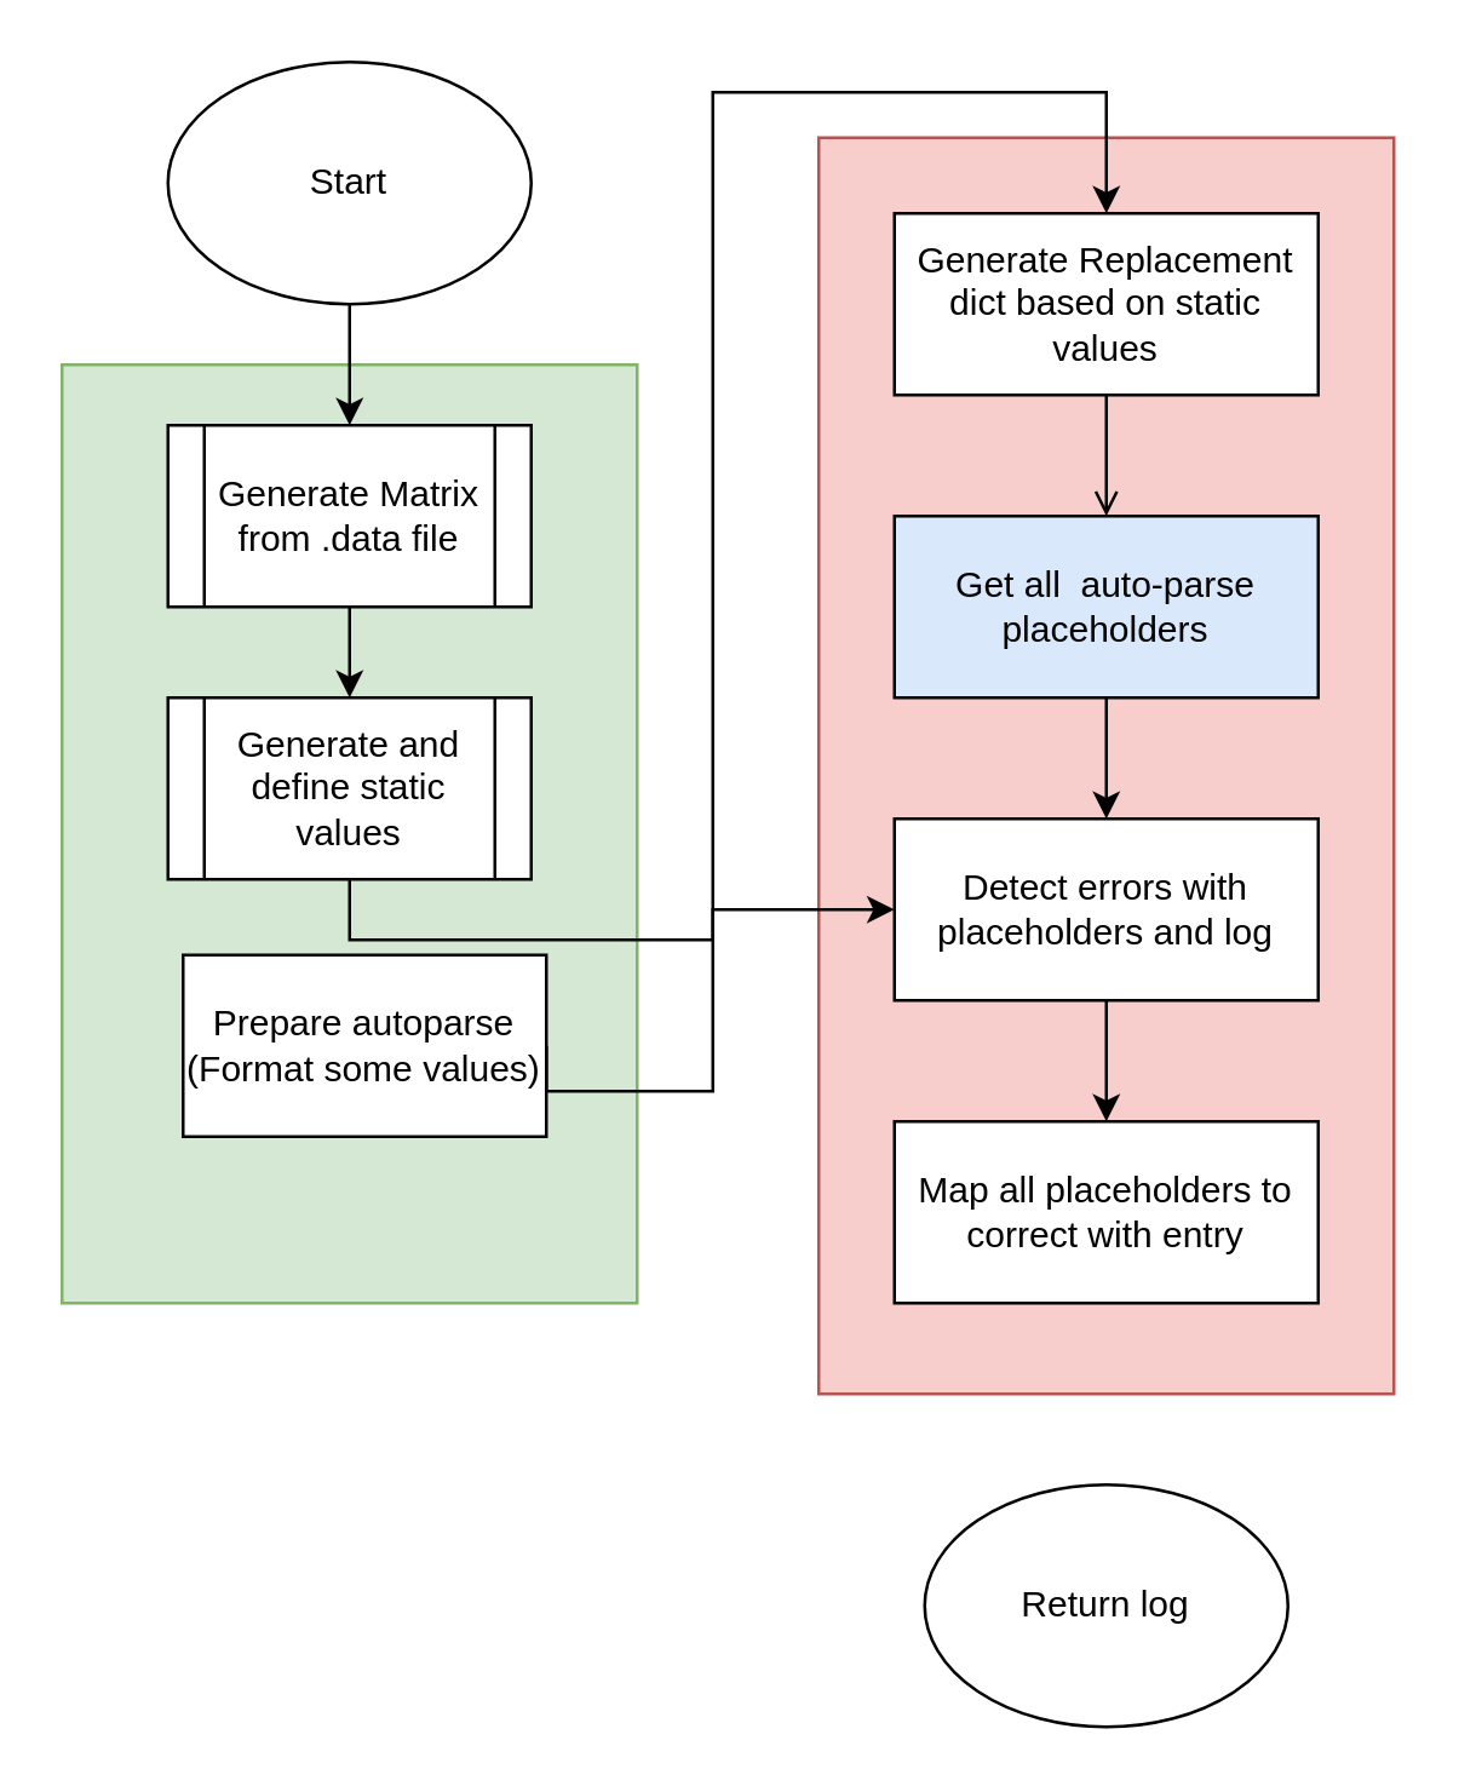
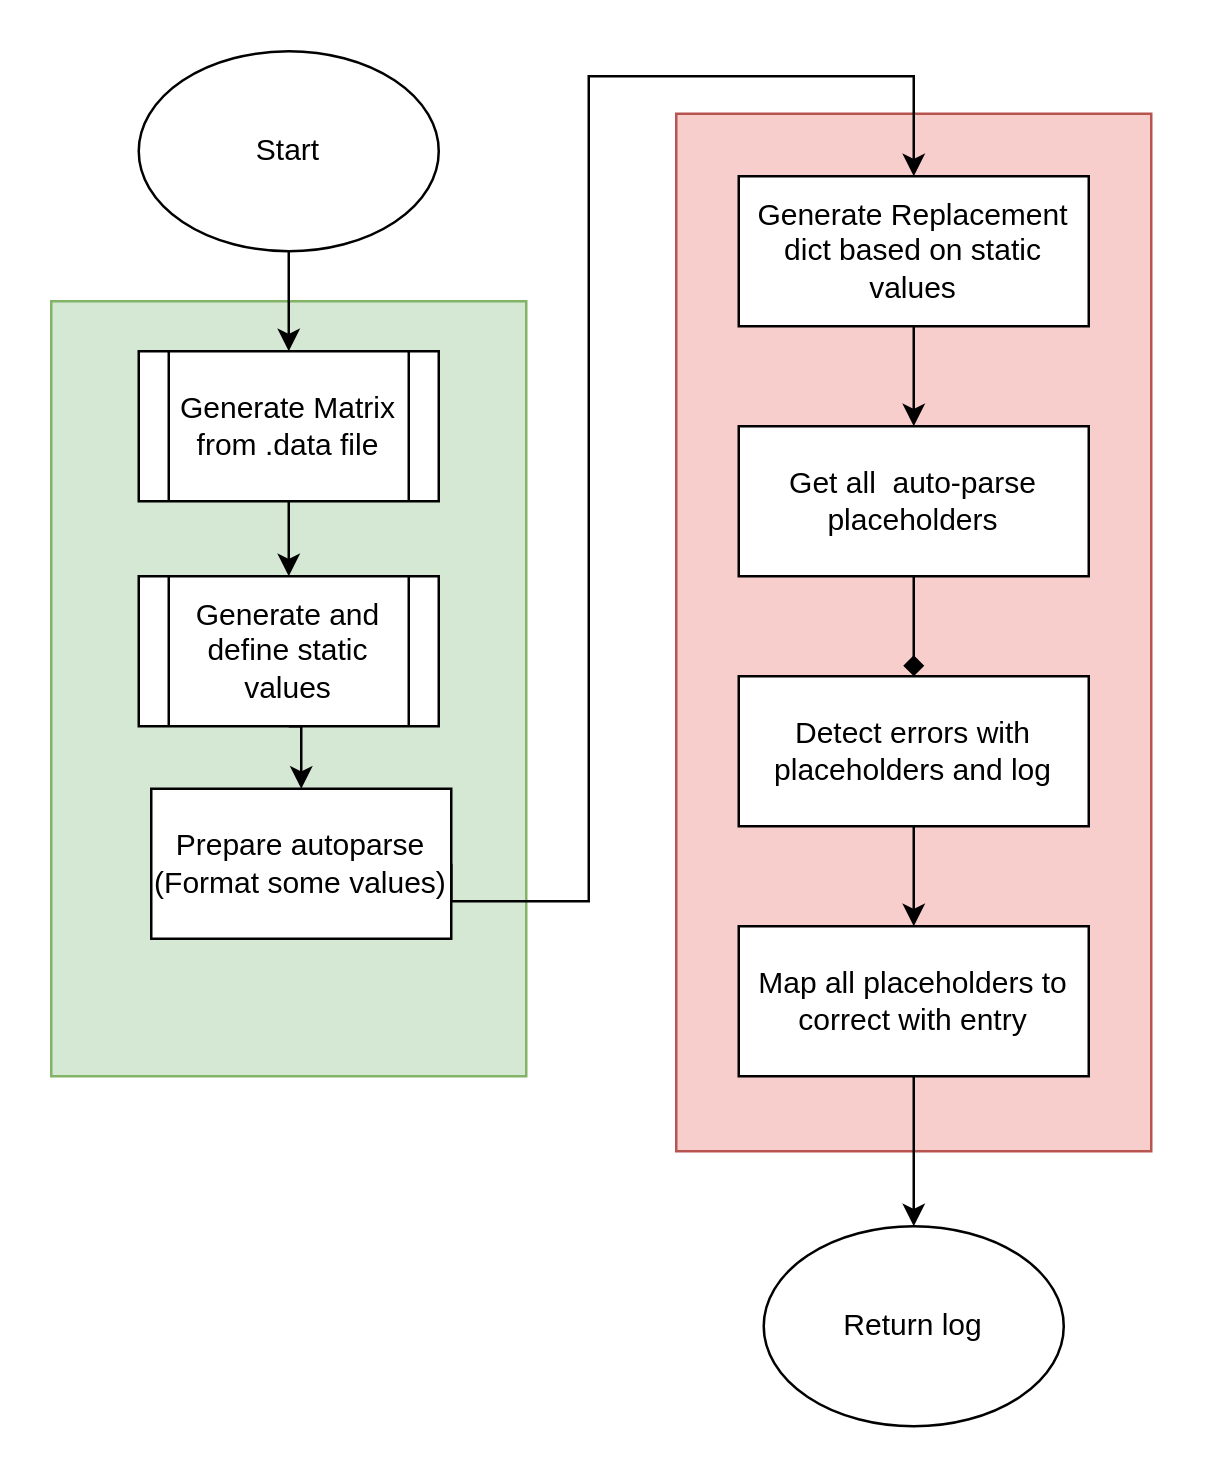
- <mxCell id="12" value="" style="edgeStyle=orthogonalEdgeStyle;rounded=0;orthogonalLoop=1;jettySize=auto;html=1;endArrow=open;" edge="1" parent="1" source="13" target="15"><mxGeometry relative="1" as="geometry" /></mxCell>
+ <mxCell id="12" value="" style="edgeStyle=orthogonalEdgeStyle;rounded=0;orthogonalLoop=1;jettySize=auto;html=1;" edge="1" parent="1" source="13" target="15"><mxGeometry relative="1" as="geometry" /></mxCell>
- <mxCell id="15" value="Get all&amp;nbsp; auto-parse placeholders" style="rounded=0;whiteSpace=wrap;html=1;fillColor=#dae8fc;" vertex="1" parent="1"><mxGeometry x="295" y="170" width="140" height="60" as="geometry" /></mxCell>
+ <mxCell id="15" value="Get all&amp;nbsp; auto-parse placeholders" style="rounded=0;whiteSpace=wrap;html=1;" vertex="1" parent="1"><mxGeometry x="295" y="170" width="140" height="60" as="geometry" /></mxCell>
- <mxCell id="14" value="" style="edgeStyle=orthogonalEdgeStyle;rounded=0;orthogonalLoop=1;jettySize=auto;html=1;" edge="1" parent="1" source="15" target="17"><mxGeometry relative="1" as="geometry" /></mxCell>
+ <mxCell id="14" value="" style="edgeStyle=orthogonalEdgeStyle;rounded=0;orthogonalLoop=1;jettySize=auto;html=1;endArrow=diamond;" edge="1" parent="1" source="15" target="17"><mxGeometry relative="1" as="geometry" /></mxCell>
- <mxCell id="8" style="edgeStyle=orthogonalEdgeStyle;rounded=0;orthogonalLoop=1;jettySize=auto;html=1;exitX=0.5;exitY=1;exitDx=0;exitDy=0;" edge="1" parent="1" source="9" target="17"><mxGeometry relative="1" as="geometry" /></mxCell>
+ <mxCell id="8" style="edgeStyle=orthogonalEdgeStyle;rounded=0;orthogonalLoop=1;jettySize=auto;html=1;exitX=0.5;exitY=1;exitDx=0;exitDy=0;entryX=0.5;entryY=0;entryDx=0;entryDy=0;" edge="1" parent="1" source="9" target="11"><mxGeometry relative="1" as="geometry" /></mxCell>
+ <mxCell id="18" value="" style="edgeStyle=orthogonalEdgeStyle;rounded=0;orthogonalLoop=1;jettySize=auto;html=1;entryX=0.5;entryY=0;entryDx=0;entryDy=0;" edge="1" parent="1" source="19" target="20"><mxGeometry relative="1" as="geometry"><mxPoint x="365" y="470" as="targetPoint" /></mxGeometry></mxCell>
